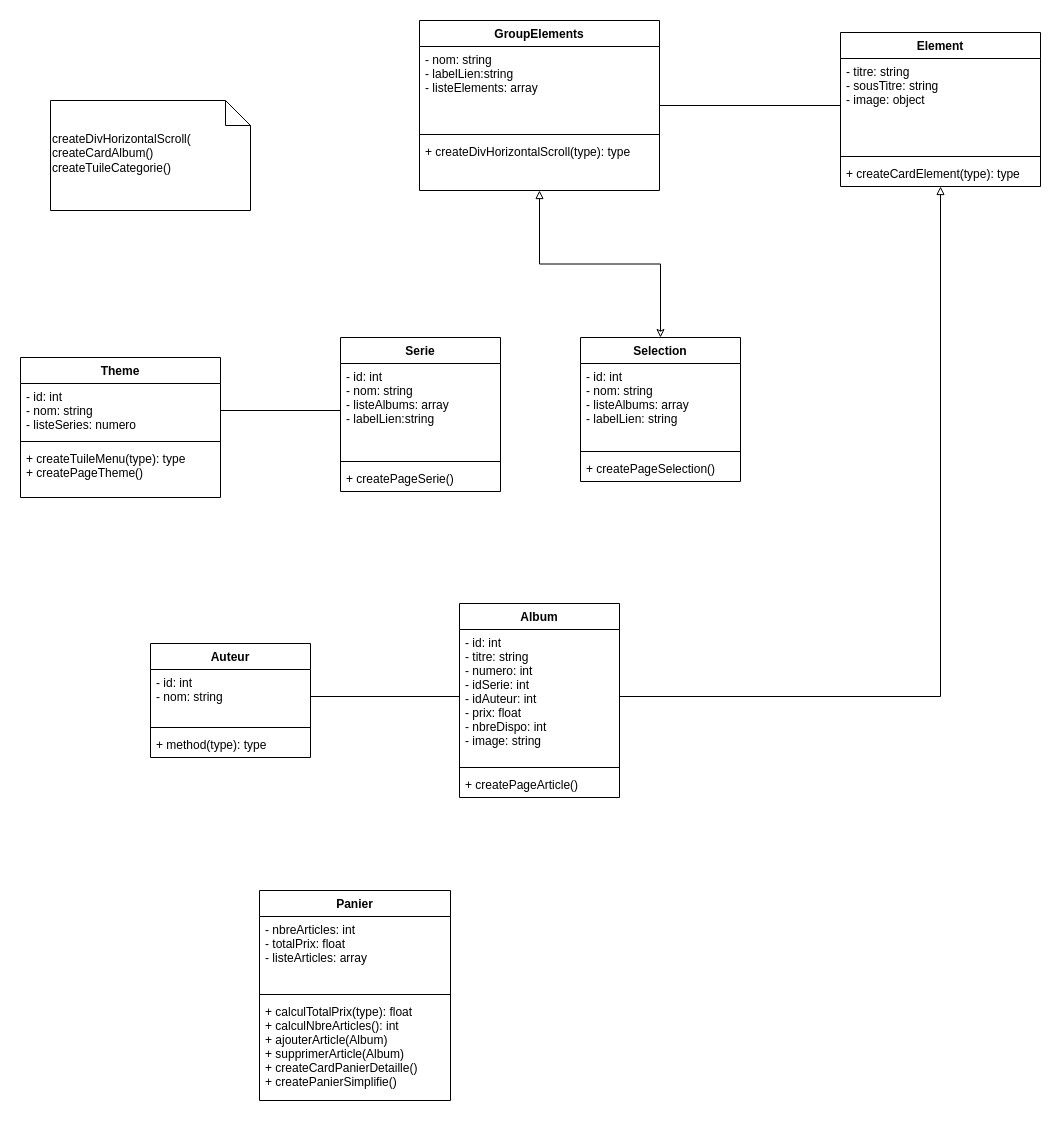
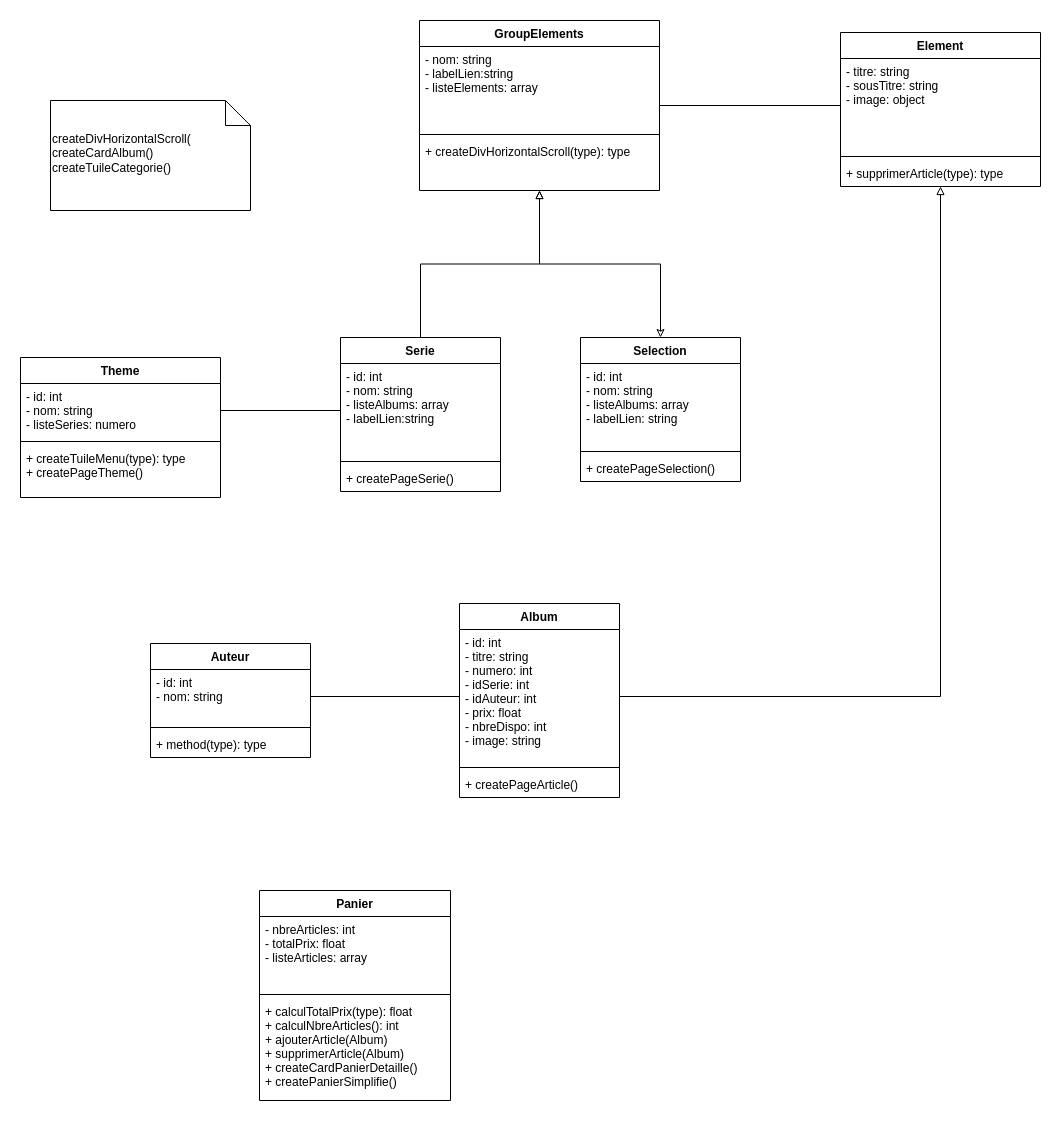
- <mxCell id="34" value="+ createCardElement(type): type" style="text;strokeColor=none;fillColor=none;align=left;verticalAlign=top;spacingLeft=4;spacingRight=4;overflow=hidden;rotatable=0;points=[[0,0.5],[1,0.5]];portConstraint=eastwest;" parent="31" vertex="1"><mxGeometry y="128" width="200" height="26" as="geometry" /></mxCell>
+ <mxCell id="34" value="+ supprimerArticle(type): type" style="text;strokeColor=none;fillColor=none;align=left;verticalAlign=top;spacingLeft=4;spacingRight=4;overflow=hidden;rotatable=0;points=[[0,0.5],[1,0.5]];portConstraint=eastwest;" parent="31" vertex="1"><mxGeometry y="128" width="200" height="26" as="geometry" /></mxCell>
+ <mxCell id="20" style="edgeStyle=orthogonalEdgeStyle;rounded=0;orthogonalLoop=1;jettySize=auto;html=1;entryX=0.5;entryY=0;entryDx=0;entryDy=0;startArrow=block;startFill=0;endArrow=none;endFill=0;strokeColor=#000000;" parent="1" source="22" target="6" edge="1"><mxGeometry relative="1" as="geometry" /></mxCell>
